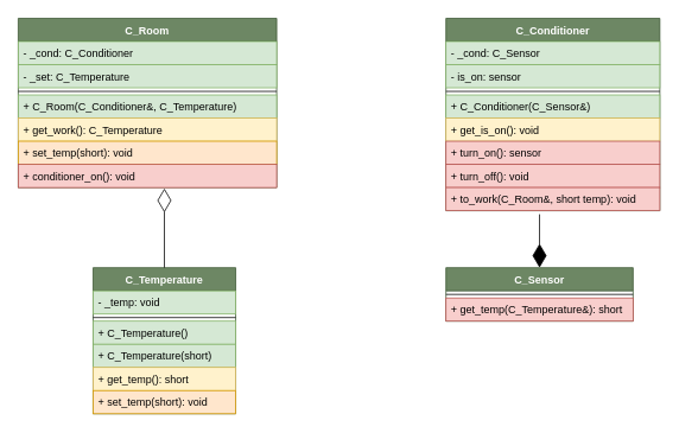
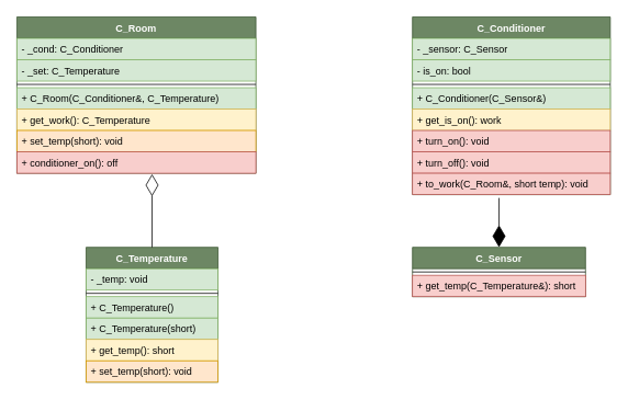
- <mxCell id="10" value="- _cond: C_Sensor&#10; " style="text;strokeColor=#82b366;fillColor=#d5e8d4;align=left;verticalAlign=top;spacingLeft=4;spacingRight=4;overflow=hidden;rotatable=0;points=[[0,0.5],[1,0.5]];portConstraint=eastwest;" vertex="1" parent="9"><mxGeometry y="26" width="240" height="26" as="geometry" /></mxCell>
+ <mxCell id="10" value="- _sensor: C_Sensor&#10; " style="text;strokeColor=#82b366;fillColor=#d5e8d4;align=left;verticalAlign=top;spacingLeft=4;spacingRight=4;overflow=hidden;rotatable=0;points=[[0,0.5],[1,0.5]];portConstraint=eastwest;" vertex="1" parent="9"><mxGeometry y="26" width="240" height="26" as="geometry" /></mxCell>
- <mxCell id="11" value="- is_on: sensor" style="text;strokeColor=#82b366;fillColor=#d5e8d4;align=left;verticalAlign=top;spacingLeft=4;spacingRight=4;overflow=hidden;rotatable=0;points=[[0,0.5],[1,0.5]];portConstraint=eastwest;" vertex="1" parent="9"><mxGeometry y="52" width="240" height="26" as="geometry" /></mxCell>
+ <mxCell id="11" value="- is_on: bool" style="text;strokeColor=#82b366;fillColor=#d5e8d4;align=left;verticalAlign=top;spacingLeft=4;spacingRight=4;overflow=hidden;rotatable=0;points=[[0,0.5],[1,0.5]];portConstraint=eastwest;" vertex="1" parent="9"><mxGeometry y="52" width="240" height="26" as="geometry" /></mxCell>
- <mxCell id="14" value="+ get_is_on(): void" style="text;strokeColor=#d6b656;fillColor=#fff2cc;align=left;verticalAlign=top;spacingLeft=4;spacingRight=4;overflow=hidden;rotatable=0;points=[[0,0.5],[1,0.5]];portConstraint=eastwest;" vertex="1" parent="9"><mxGeometry y="112" width="240" height="26" as="geometry" /></mxCell>
+ <mxCell id="14" value="+ get_is_on(): work" style="text;strokeColor=#d6b656;fillColor=#fff2cc;align=left;verticalAlign=top;spacingLeft=4;spacingRight=4;overflow=hidden;rotatable=0;points=[[0,0.5],[1,0.5]];portConstraint=eastwest;" vertex="1" parent="9"><mxGeometry y="112" width="240" height="26" as="geometry" /></mxCell>
- <mxCell id="15" value="+ turn_on(): sensor" style="text;strokeColor=#b85450;fillColor=#f8cecc;align=left;verticalAlign=top;spacingLeft=4;spacingRight=4;overflow=hidden;rotatable=0;points=[[0,0.5],[1,0.5]];portConstraint=eastwest;" vertex="1" parent="9"><mxGeometry y="138" width="240" height="26" as="geometry" /></mxCell>
+ <mxCell id="15" value="+ turn_on(): void" style="text;strokeColor=#b85450;fillColor=#f8cecc;align=left;verticalAlign=top;spacingLeft=4;spacingRight=4;overflow=hidden;rotatable=0;points=[[0,0.5],[1,0.5]];portConstraint=eastwest;" vertex="1" parent="9"><mxGeometry y="138" width="240" height="26" as="geometry" /></mxCell>
- <mxCell id="28" value="+ conditioner_on(): void" style="text;align=left;verticalAlign=top;spacingLeft=4;spacingRight=4;overflow=hidden;rotatable=0;points=[[0,0.5],[1,0.5]];portConstraint=eastwest;fillColor=#f8cecc;strokeColor=#b85450;" vertex="1" parent="21"><mxGeometry y="164" width="290" height="26" as="geometry" /></mxCell>
+ <mxCell id="28" value="+ conditioner_on(): off" style="text;align=left;verticalAlign=top;spacingLeft=4;spacingRight=4;overflow=hidden;rotatable=0;points=[[0,0.5],[1,0.5]];portConstraint=eastwest;fillColor=#f8cecc;strokeColor=#b85450;" vertex="1" parent="21"><mxGeometry y="164" width="290" height="26" as="geometry" /></mxCell>
